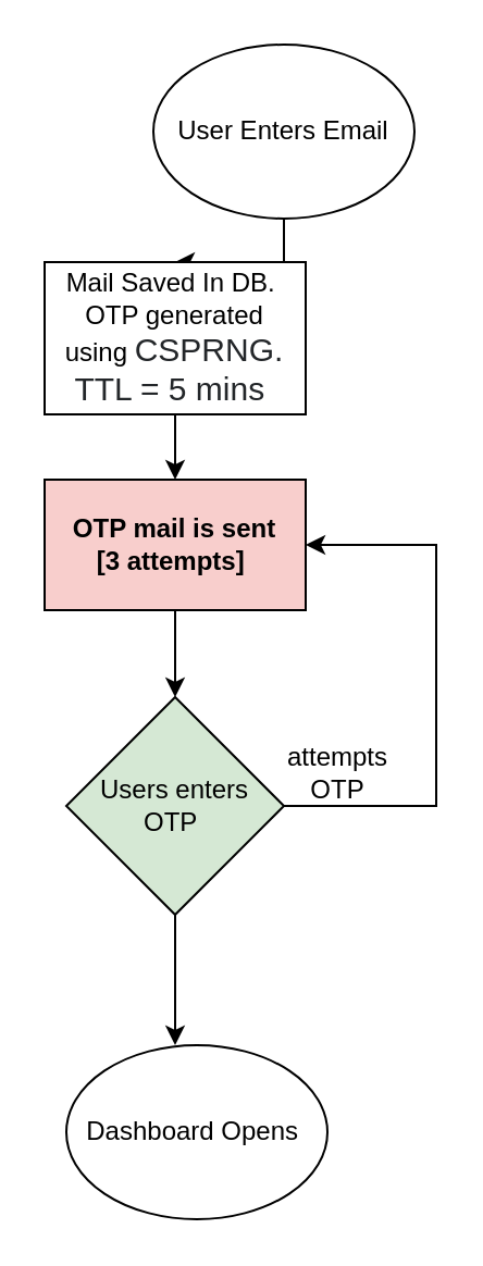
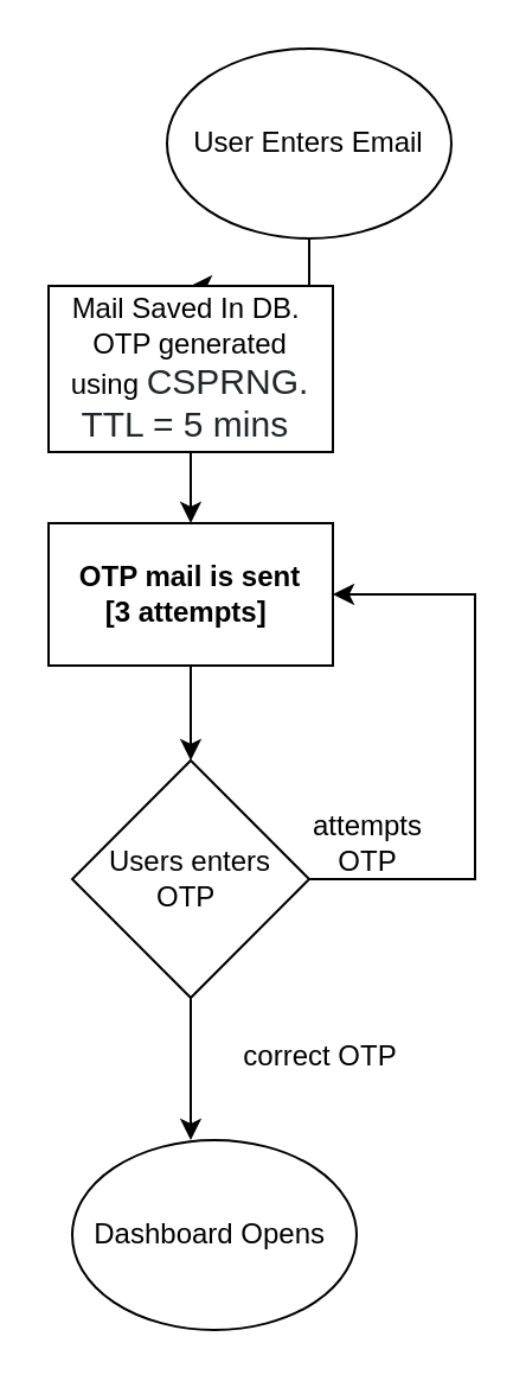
- <mxCell id="7" value="&lt;b&gt;OTP mail is sent &lt;br&gt;[3 attempts]&amp;nbsp;&lt;/b&gt;" style="whiteSpace=wrap;html=1;fillColor=#f8cecc;" vertex="1" parent="1"><mxGeometry x="20" y="220" width="120" height="60" as="geometry" /></mxCell>
+ <mxCell id="7" value="&lt;b&gt;OTP mail is sent &lt;br&gt;[3 attempts]&amp;nbsp;&lt;/b&gt;" style="whiteSpace=wrap;html=1;" vertex="1" parent="1"><mxGeometry x="20" y="220" width="120" height="60" as="geometry" /></mxCell>
- <mxCell id="10" value="Users enters OTP&amp;nbsp;" style="rhombus;whiteSpace=wrap;html=1;fillColor=#d5e8d4;" vertex="1" parent="1"><mxGeometry x="30" y="320" width="100" height="100" as="geometry" /></mxCell>
+ <mxCell id="10" value="Users enters OTP&amp;nbsp;" style="rhombus;whiteSpace=wrap;html=1;" vertex="1" parent="1"><mxGeometry x="30" y="320" width="100" height="100" as="geometry" /></mxCell>
+ <mxCell id="12" value="correct OTP" style="text;html=1;strokeColor=none;fillColor=none;align=center;verticalAlign=middle;whiteSpace=wrap;rounded=0;" vertex="1" parent="1"><mxGeometry x="100" y="430" width="70" height="30" as="geometry" /></mxCell>
